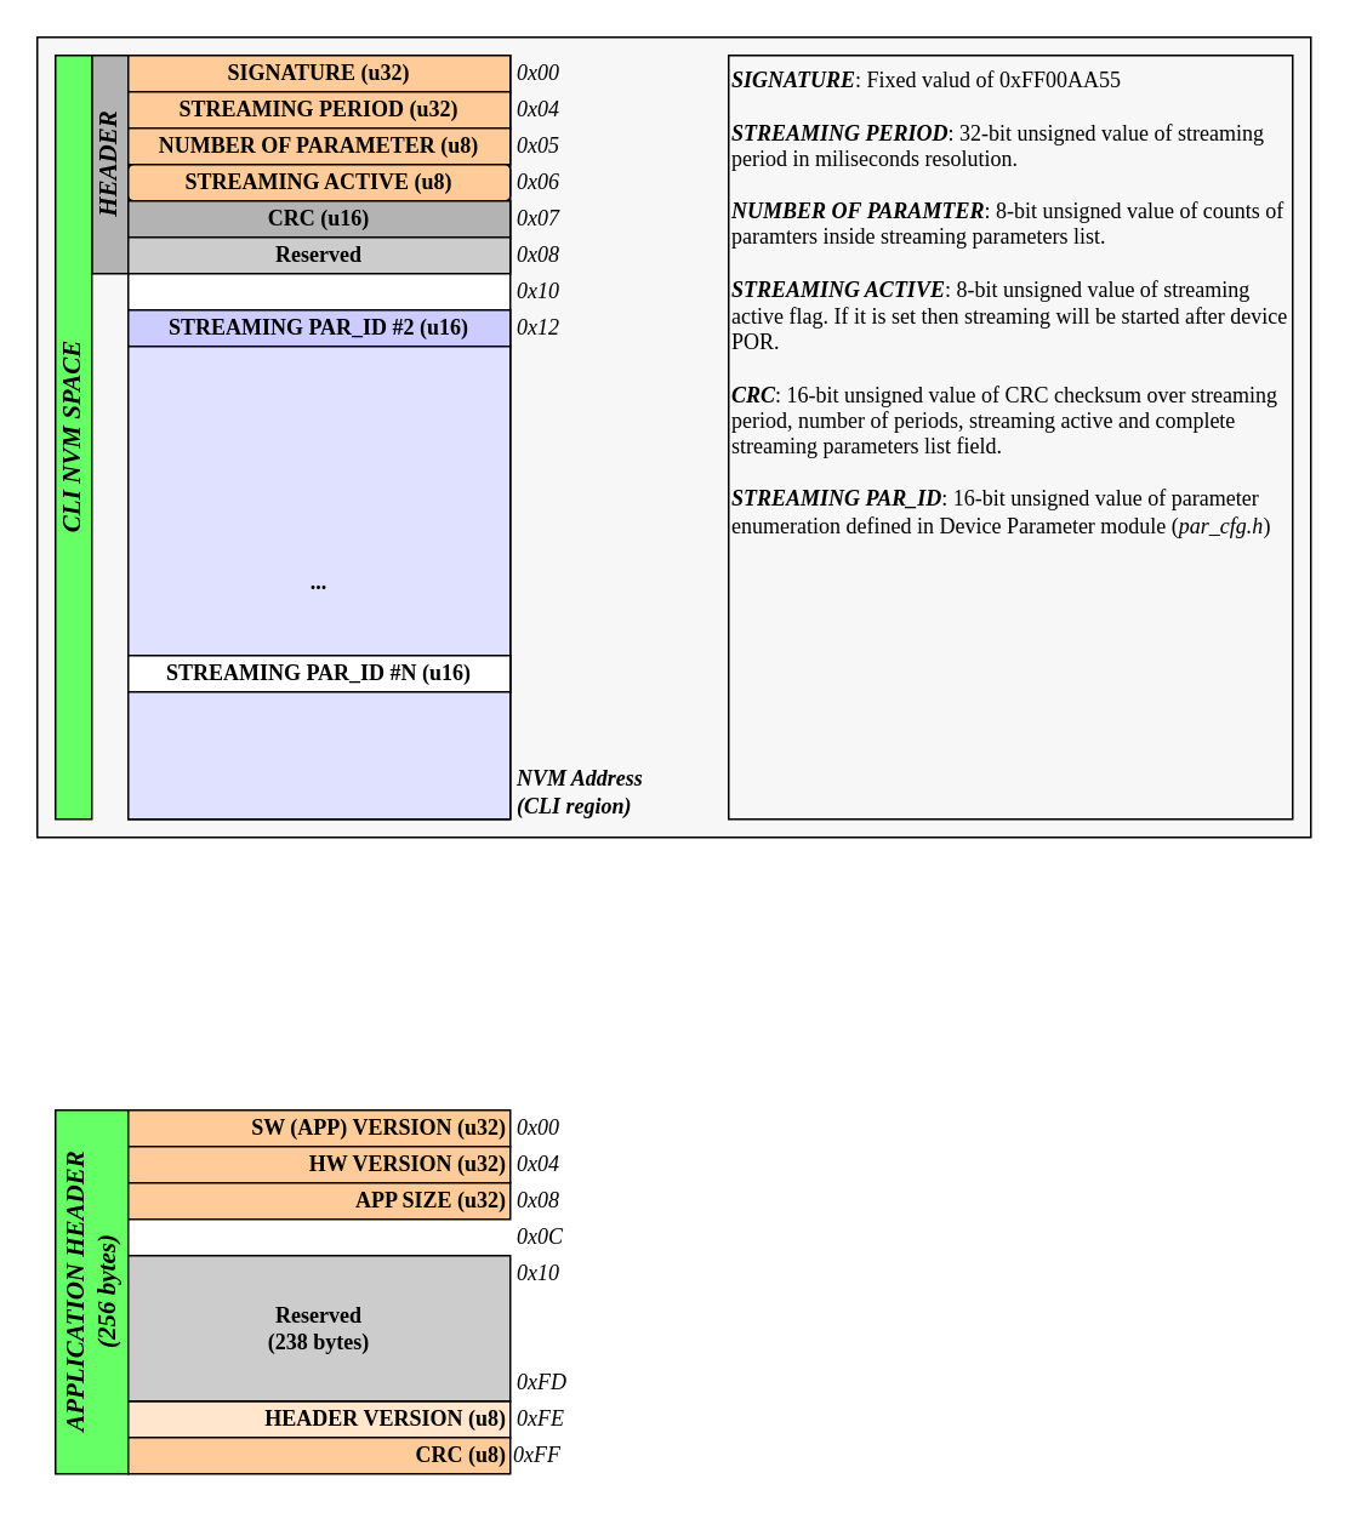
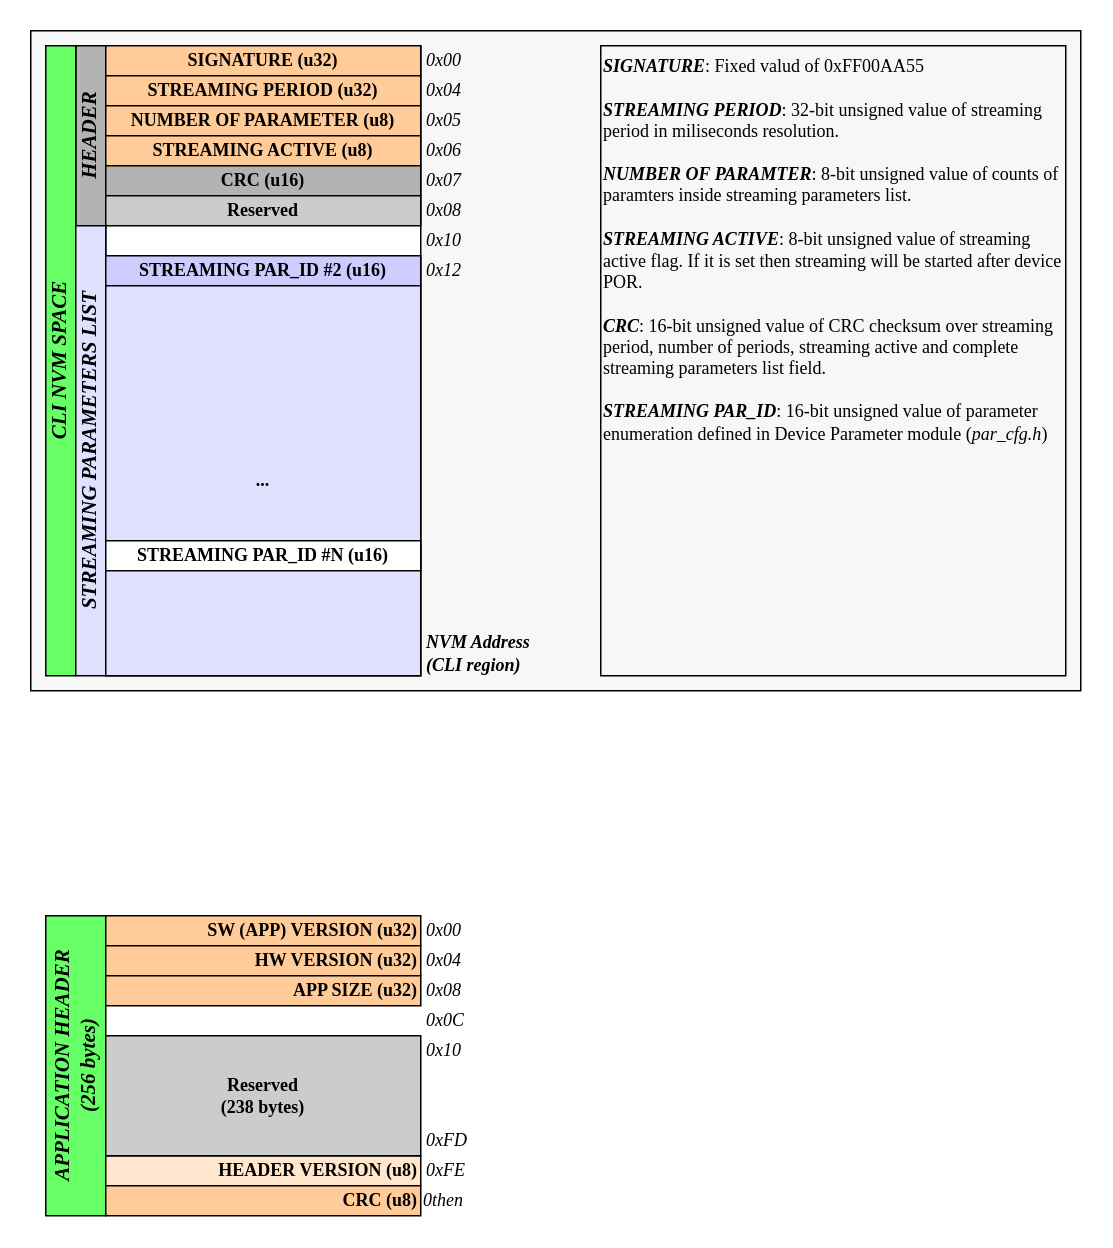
- <mxCell id="10" value="STREAMING ACTIVE (u8)" style="whiteSpace=wrap;html=1;strokeWidth=1;fontFamily=Lucida Console;fillColor=#FFCC99;fontStyle=1;rounded=1;" vertex="1" parent="1"><mxGeometry x="70" y="90" width="210" height="20" as="geometry" /></mxCell>
+ <mxCell id="10" value="STREAMING ACTIVE (u8)" style="rounded=0;whiteSpace=wrap;html=1;strokeWidth=1;fontFamily=Lucida Console;fillColor=#FFCC99;fontStyle=1" vertex="1" parent="1"><mxGeometry x="70" y="90" width="210" height="20" as="geometry" /></mxCell>
+ <mxCell id="6" value="STREAMING PARAMETERS LIST" style="rounded=0;whiteSpace=wrap;html=1;strokeWidth=1;horizontal=0;fontStyle=3;fillColor=#E0E0FF;fontSize=14;fontFamily=Lucida Console;" vertex="1" parent="1"><mxGeometry x="50" y="150" width="20" height="300" as="geometry" /></mxCell>
- <mxCell id="36" value="0xFF" style="text;html=1;strokeColor=none;fillColor=none;align=left;verticalAlign=middle;whiteSpace=wrap;rounded=0;strokeWidth=3;fontFamily=Lucida Console;fontStyle=2" vertex="1" parent="1"><mxGeometry x="280" y="790" width="60" height="20" as="geometry" /></mxCell>
+ <mxCell id="36" value="0then" style="text;html=1;strokeColor=none;fillColor=none;align=left;verticalAlign=middle;whiteSpace=wrap;rounded=0;strokeWidth=3;fontFamily=Lucida Console;fontStyle=2" vertex="1" parent="1"><mxGeometry x="280" y="790" width="60" height="20" as="geometry" /></mxCell>
